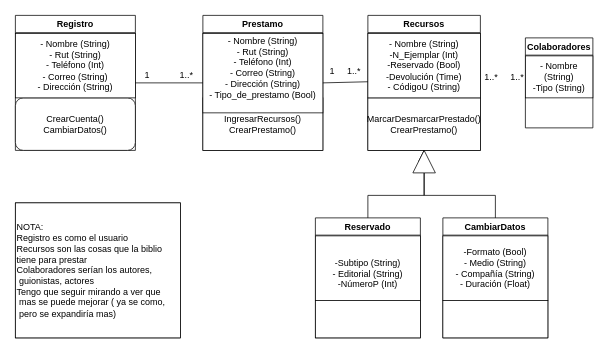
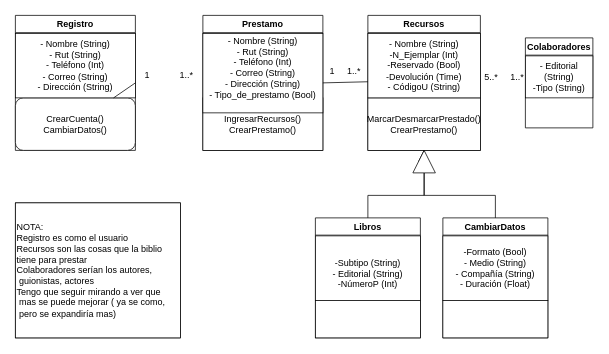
- <mxCell id="23" value="1..*&amp;nbsp; &amp;nbsp; &amp;nbsp;1..*" style="text;html=1;align=center;verticalAlign=middle;whiteSpace=wrap;rounded=0;" vertex="1" parent="1"><mxGeometry x="607" y="87" width="130" height="30" as="geometry" /></mxCell>
+ <mxCell id="23" value="5..*&amp;nbsp; &amp;nbsp; &amp;nbsp;1..*" style="text;html=1;align=center;verticalAlign=middle;whiteSpace=wrap;rounded=0;" vertex="1" parent="1"><mxGeometry x="607" y="87" width="130" height="30" as="geometry" /></mxCell>
- <mxCell id="22" value="&lt;div style=&quot;&quot;&gt;&lt;span style=&quot;background-color: initial;&quot;&gt;- Nombre (String)&lt;/span&gt;&lt;/div&gt;&lt;div style=&quot;&quot;&gt;-Tipo (String)&lt;/div&gt;" style="rounded=0;whiteSpace=wrap;html=1;align=center;" vertex="1" parent="21"><mxGeometry y="24" width="90" height="56" as="geometry" /></mxCell>
+ <mxCell id="22" value="&lt;div style=&quot;&quot;&gt;&lt;span style=&quot;background-color: initial;&quot;&gt;- Editorial (String)&lt;/span&gt;&lt;/div&gt;&lt;div style=&quot;&quot;&gt;-Tipo (String)&lt;/div&gt;" style="rounded=0;whiteSpace=wrap;html=1;align=center;" vertex="1" parent="21"><mxGeometry y="24" width="90" height="56" as="geometry" /></mxCell>
- <mxCell id="26" value="" style="endArrow=none;html=1;rounded=0;exitX=1;exitY=0.5;exitDx=0;exitDy=0;entryX=0;entryY=0.5;entryDx=0;entryDy=0;" edge="1" parent="1" source="2" target="18"><mxGeometry width="50" height="50" relative="1" as="geometry"><mxPoint x="370" y="300" as="sourcePoint" /><mxPoint x="420" y="250" as="targetPoint" /></mxGeometry></mxCell>
+ <mxCell id="26" value="" style="endArrow=none;html=1;rounded=0;exitX=1;exitY=0.5;exitDx=0;exitDy=0;" edge="1" parent="1" source="2" target="3"><mxGeometry width="50" height="50" relative="1" as="geometry"><mxPoint x="370" y="300" as="sourcePoint" /><mxPoint x="420" y="250" as="targetPoint" /></mxGeometry></mxCell>
- <mxCell id="8" value="Reservado" style="swimlane;whiteSpace=wrap;html=1;" vertex="1" parent="1"><mxGeometry x="420" y="290" width="140" height="160" as="geometry" /></mxCell>
+ <mxCell id="8" value="Libros" style="swimlane;whiteSpace=wrap;html=1;" vertex="1" parent="1"><mxGeometry x="420" y="290" width="140" height="160" as="geometry" /></mxCell>
